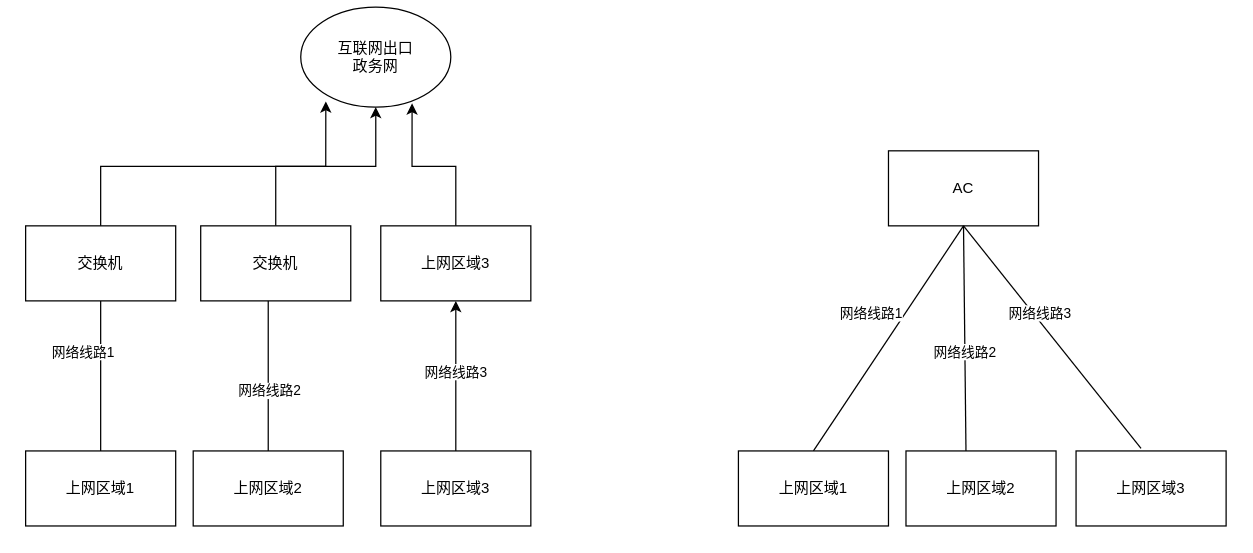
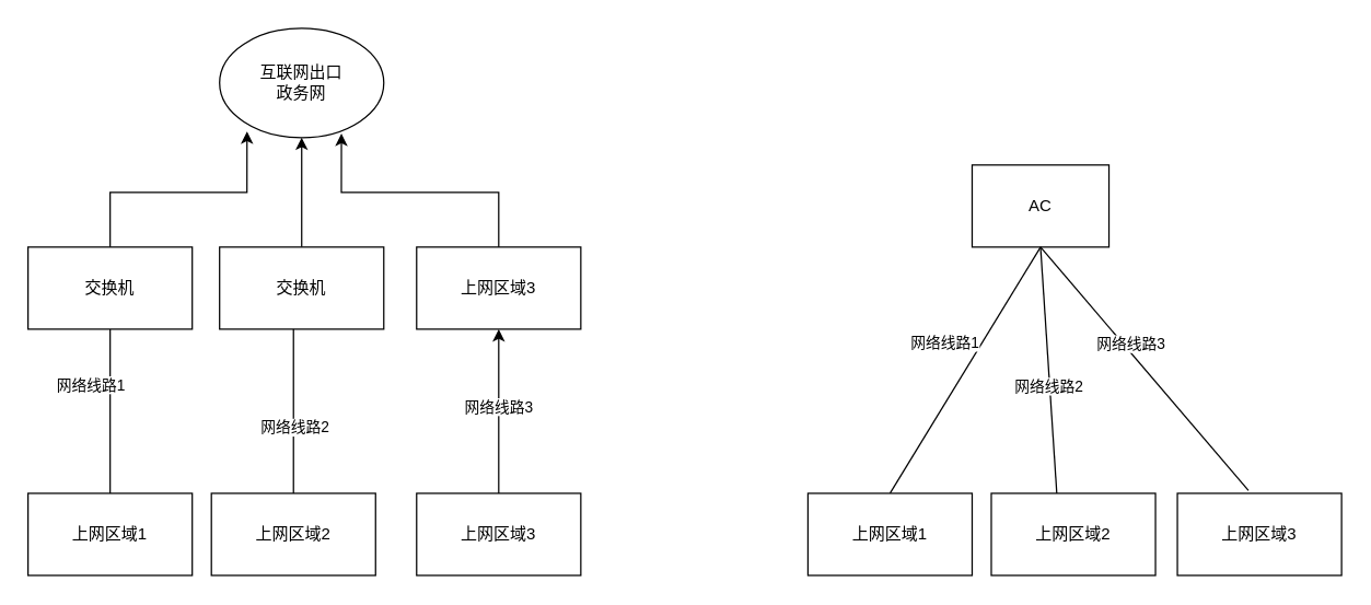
- <mxCell id="24" value="互联网出口&lt;br&gt;政务网" style="ellipse;whiteSpace=wrap;html=1;" vertex="1" parent="1"><mxGeometry x="240" y="5" width="120" height="80" as="geometry" /></mxCell>
+ <mxCell id="24" value="互联网出口&lt;br&gt;政务网" style="ellipse;whiteSpace=wrap;html=1;" vertex="1" parent="1"><mxGeometry x="160" y="20" width="120" height="80" as="geometry" /></mxCell>
- <mxCell id="12" value="AC" style="rounded=0;whiteSpace=wrap;html=1;" vertex="1" parent="1"><mxGeometry x="710" y="120" width="120" height="60" as="geometry" /></mxCell>
+ <mxCell id="12" value="AC" style="rounded=0;whiteSpace=wrap;html=1;" vertex="1" parent="1"><mxGeometry x="710" y="120" width="100" height="60" as="geometry" /></mxCell>
